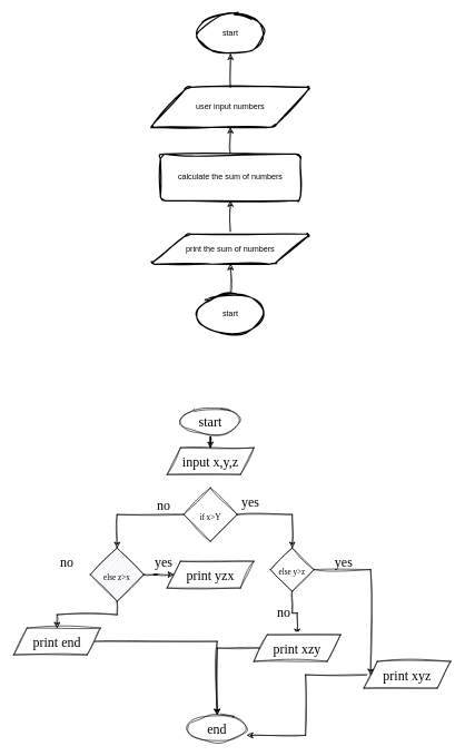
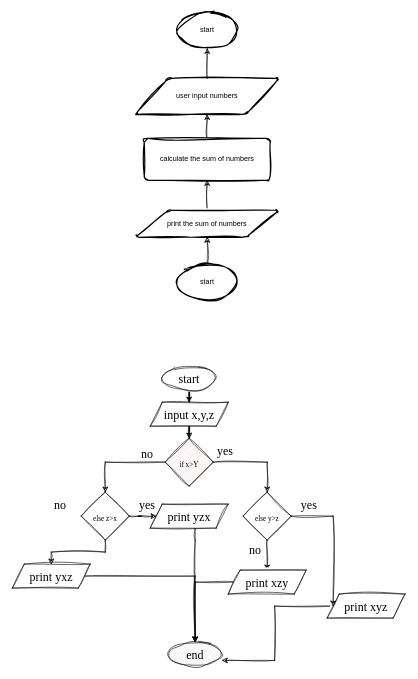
+ <mxCell id="16" value="" style="edgeStyle=orthogonalEdgeStyle;rounded=0;sketch=1;hachureGap=4;jiggle=2;curveFitting=1;orthogonalLoop=1;jettySize=auto;html=1;fontFamily=Architects Daughter;fontSource=https%3A%2F%2Ffonts.googleapis.com%2Fcss%3Ffamily%3DArchitects%2BDaughter;fontSize=16;" edge="1" parent="1" source="17" target="15"><mxGeometry relative="1" as="geometry" /></mxCell>
- <mxCell id="15" value="&lt;font style=&quot;font-size: 12px;&quot;&gt;if x&amp;gt;Y&lt;/font&gt;" style="rhombus;whiteSpace=wrap;html=1;sketch=1;hachureGap=4;jiggle=2;curveFitting=1;fontFamily=Architects Daughter;fontSource=https%3A%2F%2Ffonts.googleapis.com%2Fcss%3Ffamily%3DArchitects%2BDaughter;fontSize=20;" vertex="1" parent="1"><mxGeometry x="275" y="730" width="80" height="80" as="geometry" /></mxCell>
+ <mxCell id="15" value="&lt;font style=&quot;font-size: 12px;&quot;&gt;if x&amp;gt;Y&lt;/font&gt;" style="rhombus;whiteSpace=wrap;html=1;sketch=1;hachureGap=4;jiggle=2;curveFitting=1;fontFamily=Architects Daughter;fontSource=https%3A%2F%2Ffonts.googleapis.com%2Fcss%3Ffamily%3DArchitects%2BDaughter;fontSize=20;fillColor=#f8cecc;" vertex="1" parent="1"><mxGeometry x="275" y="730" width="80" height="80" as="geometry" /></mxCell>
- <mxCell id="31" value="&lt;font style=&quot;font-size: 12px;&quot;&gt;else y&amp;gt;z&lt;/font&gt;" style="rhombus;whiteSpace=wrap;html=1;sketch=1;hachureGap=4;jiggle=2;curveFitting=1;fontFamily=Architects Daughter;fontSource=https%3A%2F%2Ffonts.googleapis.com%2Fcss%3Ffamily%3DArchitects%2BDaughter;fontSize=20;" vertex="1" parent="1"><mxGeometry x="405" y="820" width="65" height="65" as="geometry" /></mxCell>
+ <mxCell id="31" value="&lt;font style=&quot;font-size: 12px;&quot;&gt;else y&amp;gt;z&lt;/font&gt;" style="rhombus;whiteSpace=wrap;html=1;sketch=1;hachureGap=4;jiggle=2;curveFitting=1;fontFamily=Architects Daughter;fontSource=https%3A%2F%2Ffonts.googleapis.com%2Fcss%3Ffamily%3DArchitects%2BDaughter;fontSize=20;" vertex="1" parent="1"><mxGeometry x="405" y="820" width="80" height="80" as="geometry" /></mxCell>
- <mxCell id="23" value="&lt;font style=&quot;font-size: 12px;&quot;&gt;else z&amp;gt;x&lt;/font&gt;" style="rhombus;whiteSpace=wrap;html=1;sketch=1;hachureGap=4;jiggle=2;curveFitting=1;fontFamily=Architects Daughter;fontSource=https%3A%2F%2Ffonts.googleapis.com%2Fcss%3Ffamily%3DArchitects%2BDaughter;fontSize=20;fillColor=#e1d5e7;" vertex="1" parent="1"><mxGeometry x="135" y="820" width="80" height="80" as="geometry" /></mxCell>
+ <mxCell id="23" value="&lt;font style=&quot;font-size: 12px;&quot;&gt;else z&amp;gt;x&lt;/font&gt;" style="rhombus;whiteSpace=wrap;html=1;sketch=1;hachureGap=4;jiggle=2;curveFitting=1;fontFamily=Architects Daughter;fontSource=https%3A%2F%2Ffonts.googleapis.com%2Fcss%3Ffamily%3DArchitects%2BDaughter;fontSize=20;" vertex="1" parent="1"><mxGeometry x="135" y="820" width="80" height="80" as="geometry" /></mxCell>
+ <mxCell id="25" style="edgeStyle=orthogonalEdgeStyle;rounded=0;sketch=1;hachureGap=4;jiggle=2;curveFitting=1;orthogonalLoop=1;jettySize=auto;html=1;fontFamily=Architects Daughter;fontSource=https%3A%2F%2Ffonts.googleapis.com%2Fcss%3Ffamily%3DArchitects%2BDaughter;fontSize=20;" edge="1" parent="1" source="26" target="36"><mxGeometry relative="1" as="geometry"><Array as="points"><mxPoint x="325" y="900" /><mxPoint x="325" y="900" /></Array></mxGeometry></mxCell>
- <mxCell id="38" value="print end" style="shape=parallelogram;perimeter=parallelogramPerimeter;whiteSpace=wrap;html=1;fixedSize=1;sketch=1;hachureGap=4;jiggle=2;curveFitting=1;fontFamily=Architects Daughter;fontSource=https%3A%2F%2Ffonts.googleapis.com%2Fcss%3Ffamily%3DArchitects%2BDaughter;fontSize=20;" vertex="1" parent="1"><mxGeometry x="20" y="940" width="130" height="40" as="geometry" /></mxCell>
+ <mxCell id="38" value="print yxz" style="shape=parallelogram;perimeter=parallelogramPerimeter;whiteSpace=wrap;html=1;fixedSize=1;sketch=1;hachureGap=4;jiggle=2;curveFitting=1;fontFamily=Architects Daughter;fontSource=https%3A%2F%2Ffonts.googleapis.com%2Fcss%3Ffamily%3DArchitects%2BDaughter;fontSize=20;" vertex="1" parent="1"><mxGeometry x="20" y="940" width="130" height="40" as="geometry" /></mxCell>
- <mxCell id="36" value="end" style="ellipse;whiteSpace=wrap;html=1;sketch=1;hachureGap=4;jiggle=2;curveFitting=1;fontFamily=Architects Daughter;fontSource=https%3A%2F%2Ffonts.googleapis.com%2Fcss%3Ffamily%3DArchitects%2BDaughter;fontSize=20;" vertex="1" parent="1"><mxGeometry x="280" y="1070" width="90" height="40" as="geometry" /></mxCell>
+ <mxCell id="36" value="end" style="ellipse;whiteSpace=wrap;html=1;sketch=1;hachureGap=4;jiggle=2;curveFitting=1;fontFamily=Architects Daughter;fontSource=https%3A%2F%2Ffonts.googleapis.com%2Fcss%3Ffamily%3DArchitects%2BDaughter;fontSize=20;fillColor=#e1d5e7;" vertex="1" parent="1"><mxGeometry x="280" y="1070" width="90" height="40" as="geometry" /></mxCell>
